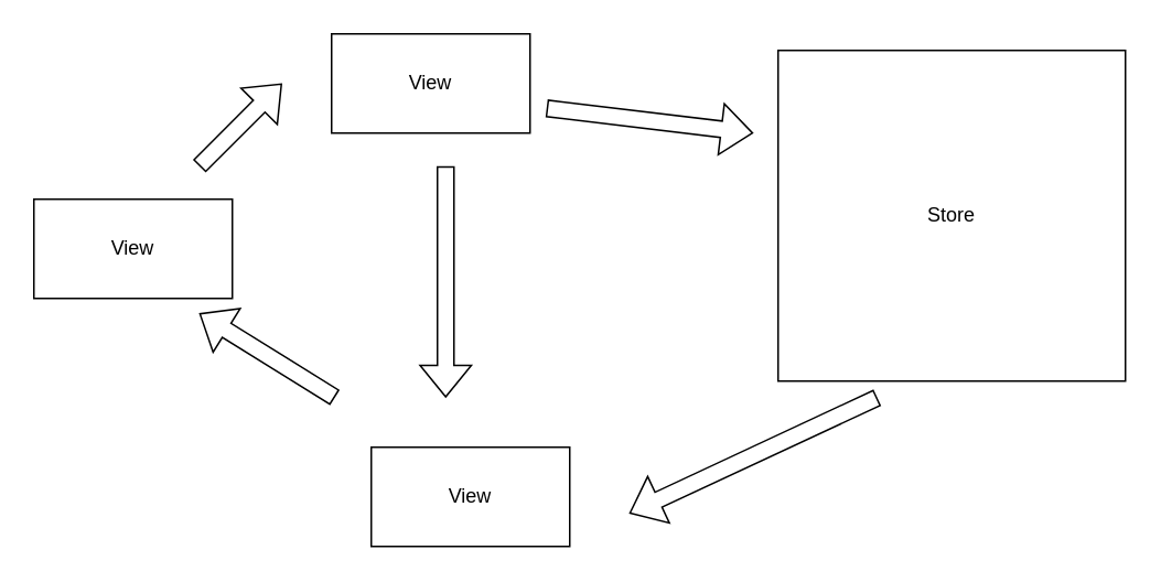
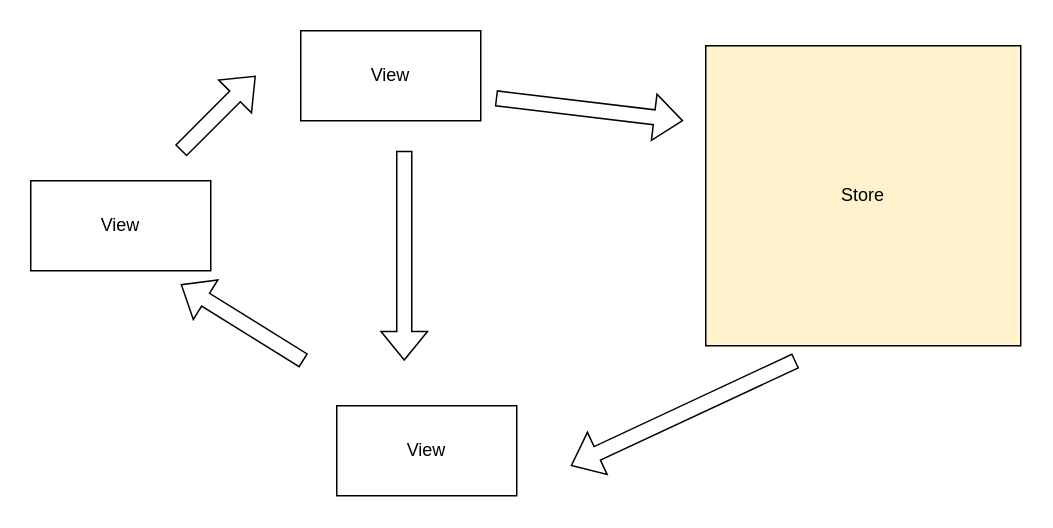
- <mxCell id="7" value="Store" style="rounded=0;whiteSpace=wrap;html=1;" vertex="1" parent="1"><mxGeometry x="470" y="30" width="210" height="200" as="geometry" /></mxCell>
+ <mxCell id="7" value="Store" style="rounded=0;whiteSpace=wrap;html=1;fillColor=#fff2cc;" vertex="1" parent="1"><mxGeometry x="470" y="30" width="210" height="200" as="geometry" /></mxCell>
